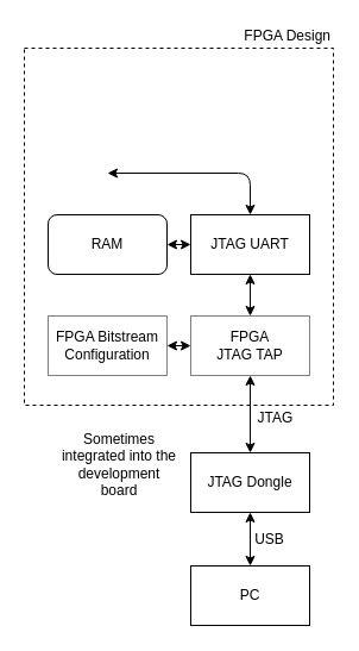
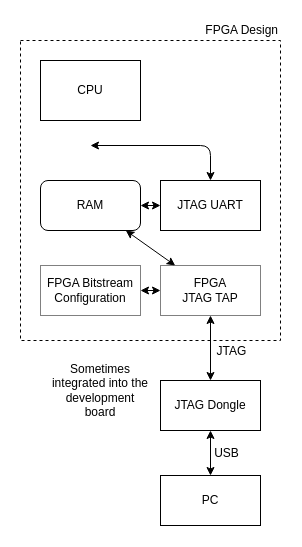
+ <mxCell id="3" value="CPU" style="rounded=0;whiteSpace=wrap;html=1;" parent="1" vertex="1"><mxGeometry x="40" y="60" width="100" height="60" as="geometry" /></mxCell>
- <mxCell id="12" value="" style="endArrow=classic;startArrow=classic;html=1;entryX=0.5;entryY=1;entryDx=0;entryDy=0;" edge="1" parent="1" source="4" target="10"><mxGeometry width="50" height="50" relative="1" as="geometry"><mxPoint x="0" y="395" as="sourcePoint" /><mxPoint x="50" y="345" as="targetPoint" /></mxGeometry></mxCell>
+ <mxCell id="12" value="" style="endArrow=classic;startArrow=classic;html=1;" edge="1" parent="1" source="4" target="5"><mxGeometry width="50" height="50" relative="1" as="geometry"><mxPoint x="0" y="395" as="sourcePoint" /><mxPoint x="50" y="345" as="targetPoint" /></mxGeometry></mxCell>
